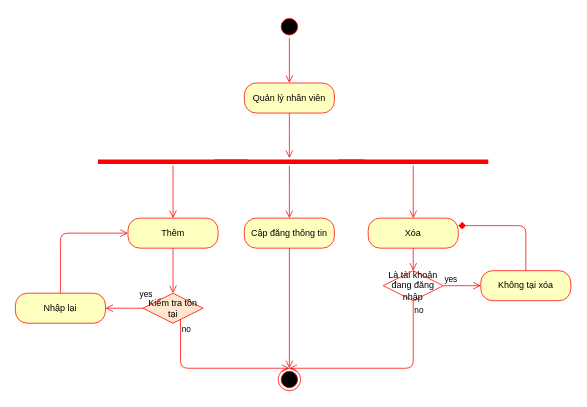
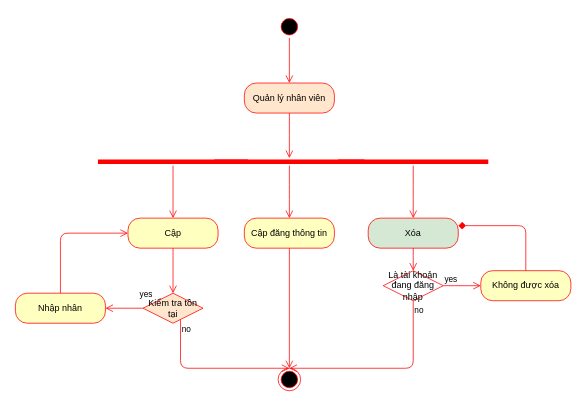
- <mxCell id="4" value="Quản lý nhân viên" style="rounded=1;whiteSpace=wrap;html=1;arcSize=40;fontColor=#000000;fillColor=#ffffc0;strokeColor=#ff0000;" vertex="1" parent="1"><mxGeometry x="325" y="110" width="120" height="40" as="geometry" /></mxCell>
+ <mxCell id="4" value="Quản lý nhân viên" style="rounded=1;whiteSpace=wrap;html=1;arcSize=40;fontColor=#000000;fillColor=#ffe6cc;strokeColor=#ff0000;" vertex="1" parent="1"><mxGeometry x="325" y="110" width="120" height="40" as="geometry" /></mxCell>
- <mxCell id="12" value="Thêm" style="rounded=1;whiteSpace=wrap;html=1;arcSize=40;fontColor=#000000;fillColor=#ffffc0;strokeColor=#ff0000;" vertex="1" parent="1"><mxGeometry x="170" y="290" width="120" height="40" as="geometry" /></mxCell>
+ <mxCell id="12" value="Cập" style="rounded=1;whiteSpace=wrap;html=1;arcSize=40;fontColor=#000000;fillColor=#ffffc0;strokeColor=#ff0000;" vertex="1" parent="1"><mxGeometry x="170" y="290" width="120" height="40" as="geometry" /></mxCell>
- <mxCell id="16" value="Xóa" style="rounded=1;whiteSpace=wrap;html=1;arcSize=40;fontColor=#000000;fillColor=#ffffc0;strokeColor=#ff0000;" vertex="1" parent="1"><mxGeometry x="490" y="290" width="120" height="40" as="geometry" /></mxCell>
+ <mxCell id="16" value="Xóa" style="rounded=1;whiteSpace=wrap;html=1;arcSize=40;fontColor=#000000;fillColor=#d5e8d4;strokeColor=#ff0000;" vertex="1" parent="1"><mxGeometry x="490" y="290" width="120" height="40" as="geometry" /></mxCell>
- <mxCell id="27" value="Không tại xóa" style="rounded=1;whiteSpace=wrap;html=1;arcSize=40;fontColor=#000000;fillColor=#ffffc0;strokeColor=#ff0000;" vertex="1" parent="1"><mxGeometry x="640" y="360" width="120" height="40" as="geometry" /></mxCell>
+ <mxCell id="27" value="Không được xóa" style="rounded=1;whiteSpace=wrap;html=1;arcSize=40;fontColor=#000000;fillColor=#ffffc0;strokeColor=#ff0000;" vertex="1" parent="1"><mxGeometry x="640" y="360" width="120" height="40" as="geometry" /></mxCell>
- <mxCell id="21" value="Nhập lại" style="rounded=1;whiteSpace=wrap;html=1;arcSize=40;fontColor=#000000;fillColor=#ffffc0;strokeColor=#ff0000;" vertex="1" parent="1"><mxGeometry x="20" y="390" width="120" height="40" as="geometry" /></mxCell>
+ <mxCell id="21" value="Nhập nhân" style="rounded=1;whiteSpace=wrap;html=1;arcSize=40;fontColor=#000000;fillColor=#ffffc0;strokeColor=#ff0000;" vertex="1" parent="1"><mxGeometry x="20" y="390" width="120" height="40" as="geometry" /></mxCell>
